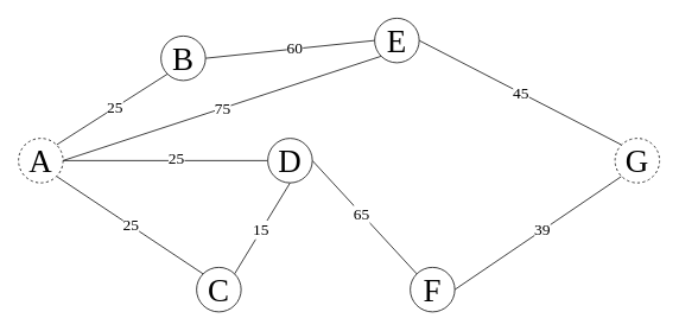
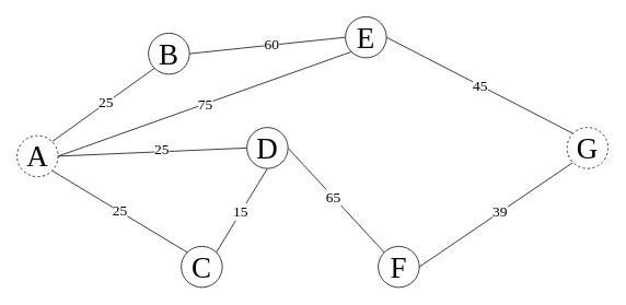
- <mxCell id="10" value="&lt;p style=&quot;line-height: 0%&quot;&gt;A&lt;/p&gt;" style="ellipse;whiteSpace=wrap;html=1;aspect=fixed;dashed=1;fontFamily=Fira Code;fontSize=36;" parent="1" vertex="1"><mxGeometry x="20" y="155" width="50" height="50" as="geometry" /></mxCell>
+ <mxCell id="10" value="&lt;p style=&quot;line-height: 0%&quot;&gt;A&lt;/p&gt;" style="ellipse;whiteSpace=wrap;html=1;aspect=fixed;dashed=1;fontFamily=Fira Code;fontSize=36;" parent="1" vertex="1"><mxGeometry x="20" y="165" width="50" height="50" as="geometry" /></mxCell>
